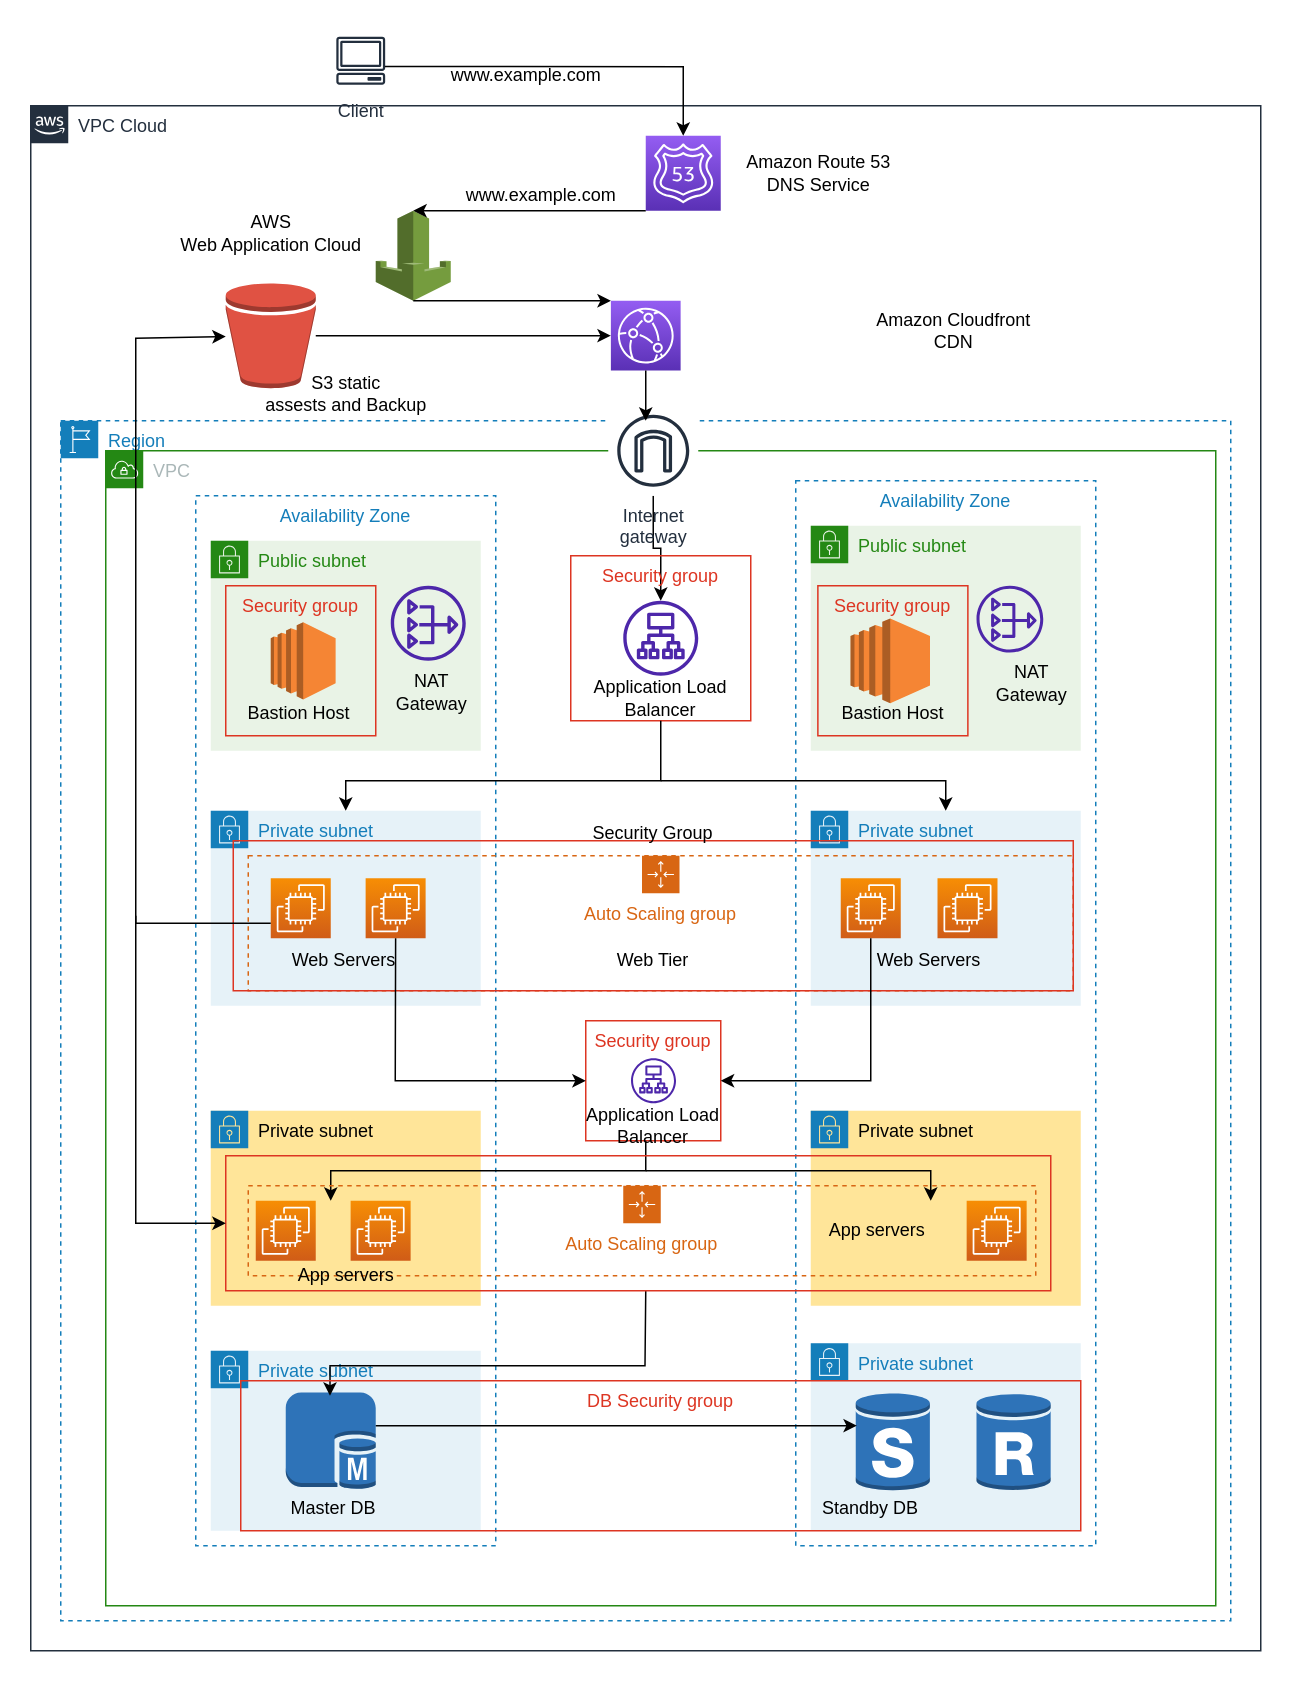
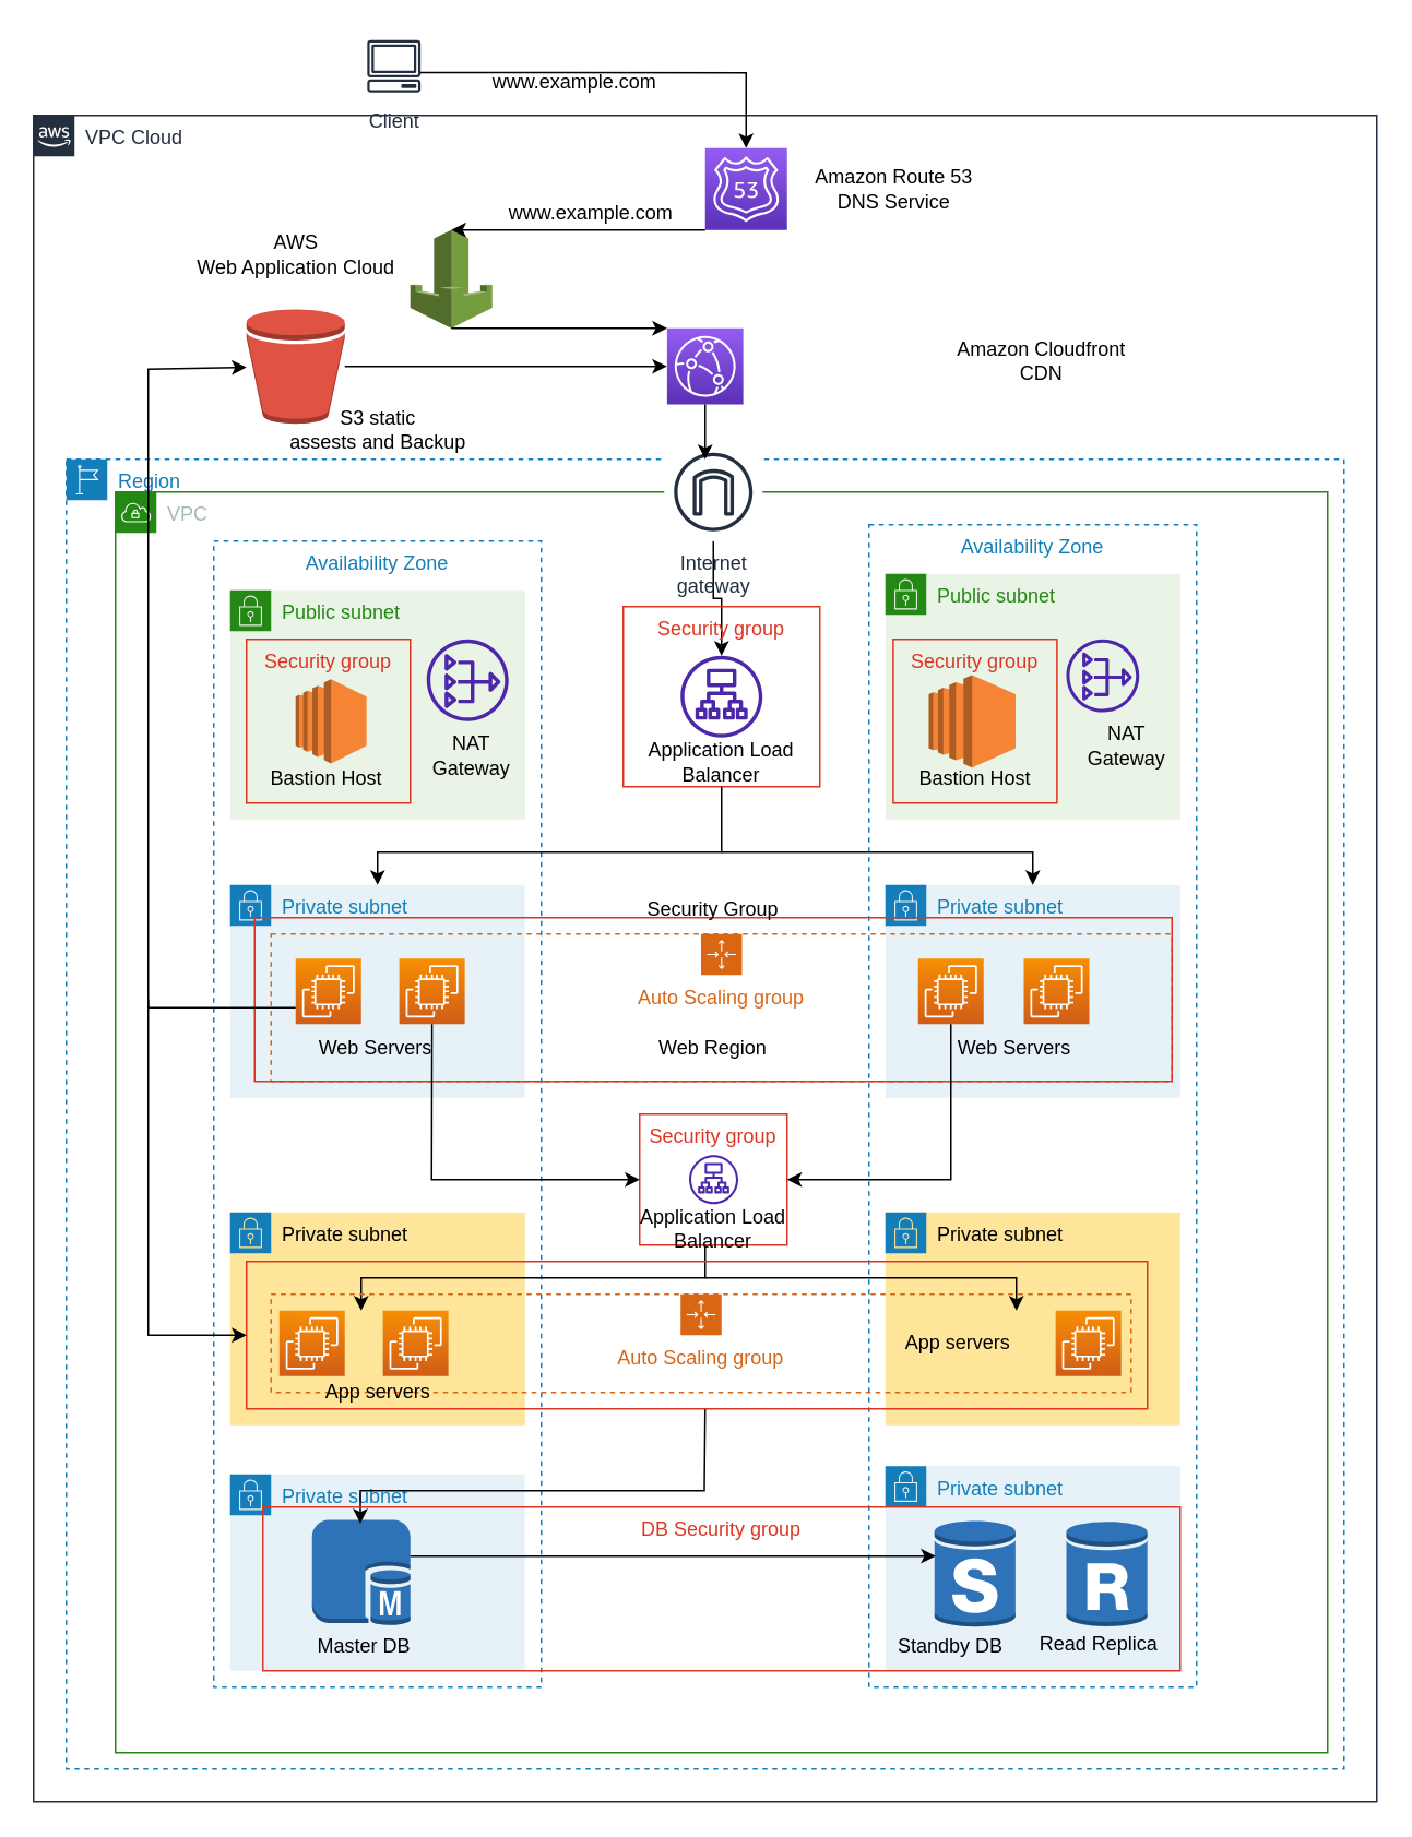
- <mxCell id="48" value="Web Tier" style="text;html=1;strokeColor=none;fillColor=none;align=center;verticalAlign=middle;whiteSpace=wrap;rounded=0;fontColor=#000000;" parent="42" vertex="1"><mxGeometry x="221" y="55" width="98.37" height="30" as="geometry" /></mxCell>
+ <mxCell id="48" value="Web Region" style="text;html=1;strokeColor=none;fillColor=none;align=center;verticalAlign=middle;whiteSpace=wrap;rounded=0;fontColor=#000000;" parent="42" vertex="1"><mxGeometry x="221" y="55" width="98.37" height="30" as="geometry" /></mxCell>
+ <mxCell id="65" value="Read Replica" style="text;html=1;strokeColor=none;fillColor=none;align=center;verticalAlign=middle;whiteSpace=wrap;rounded=0;fontColor=#000000;" parent="15" vertex="1"><mxGeometry x="560.81" y="693.75" width="79.19" height="20" as="geometry" /></mxCell>
